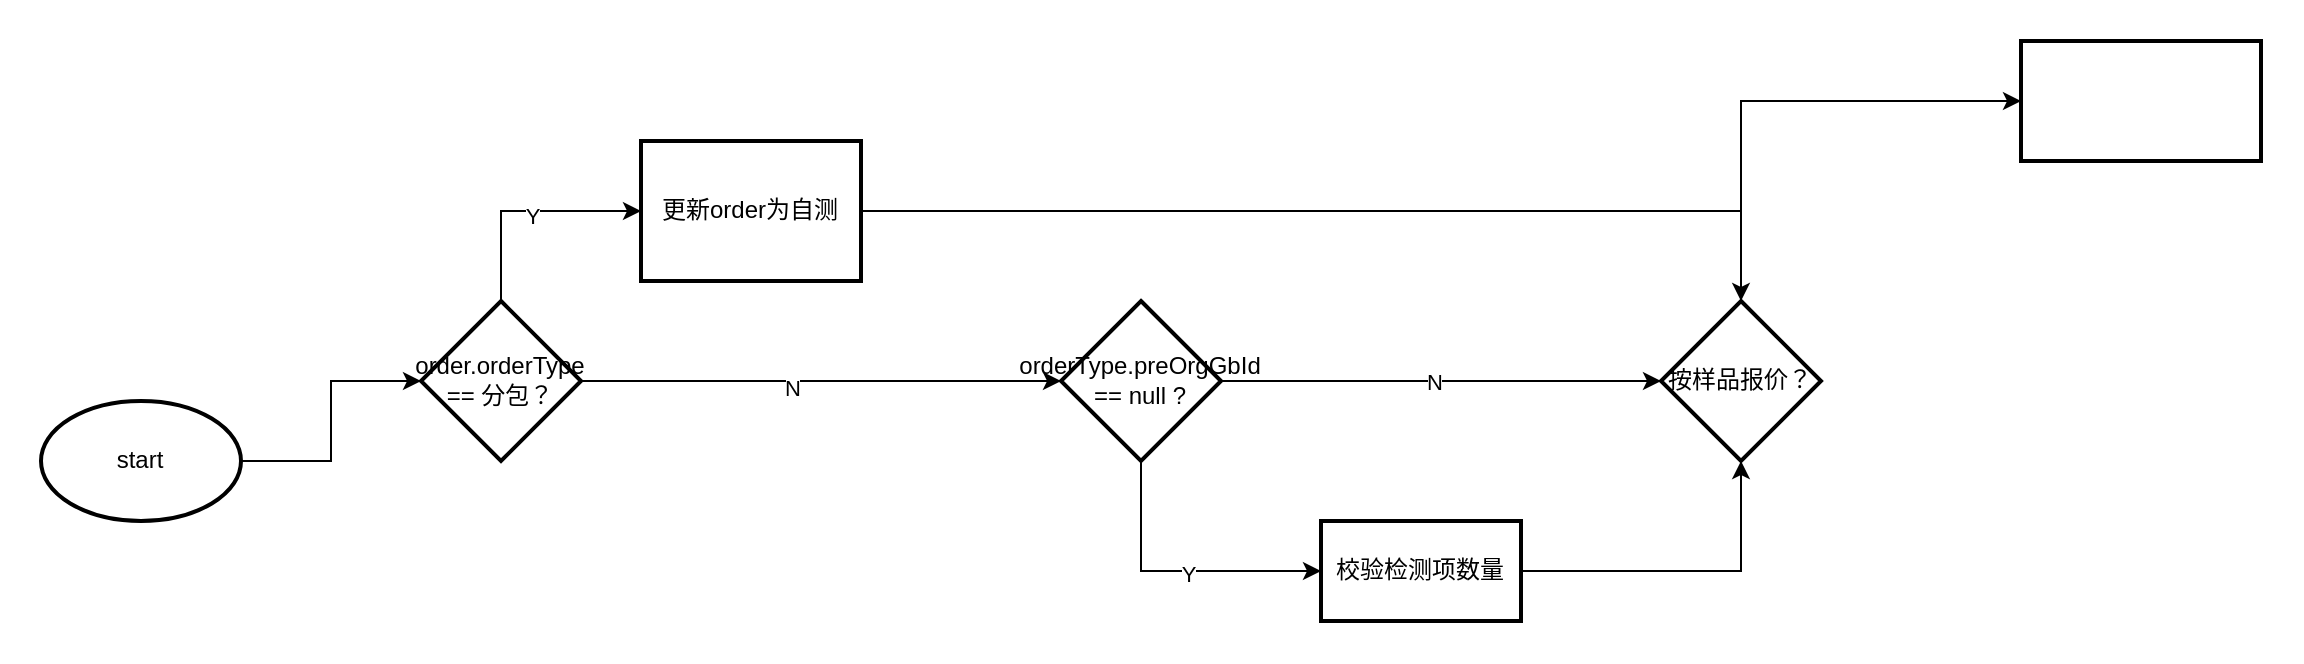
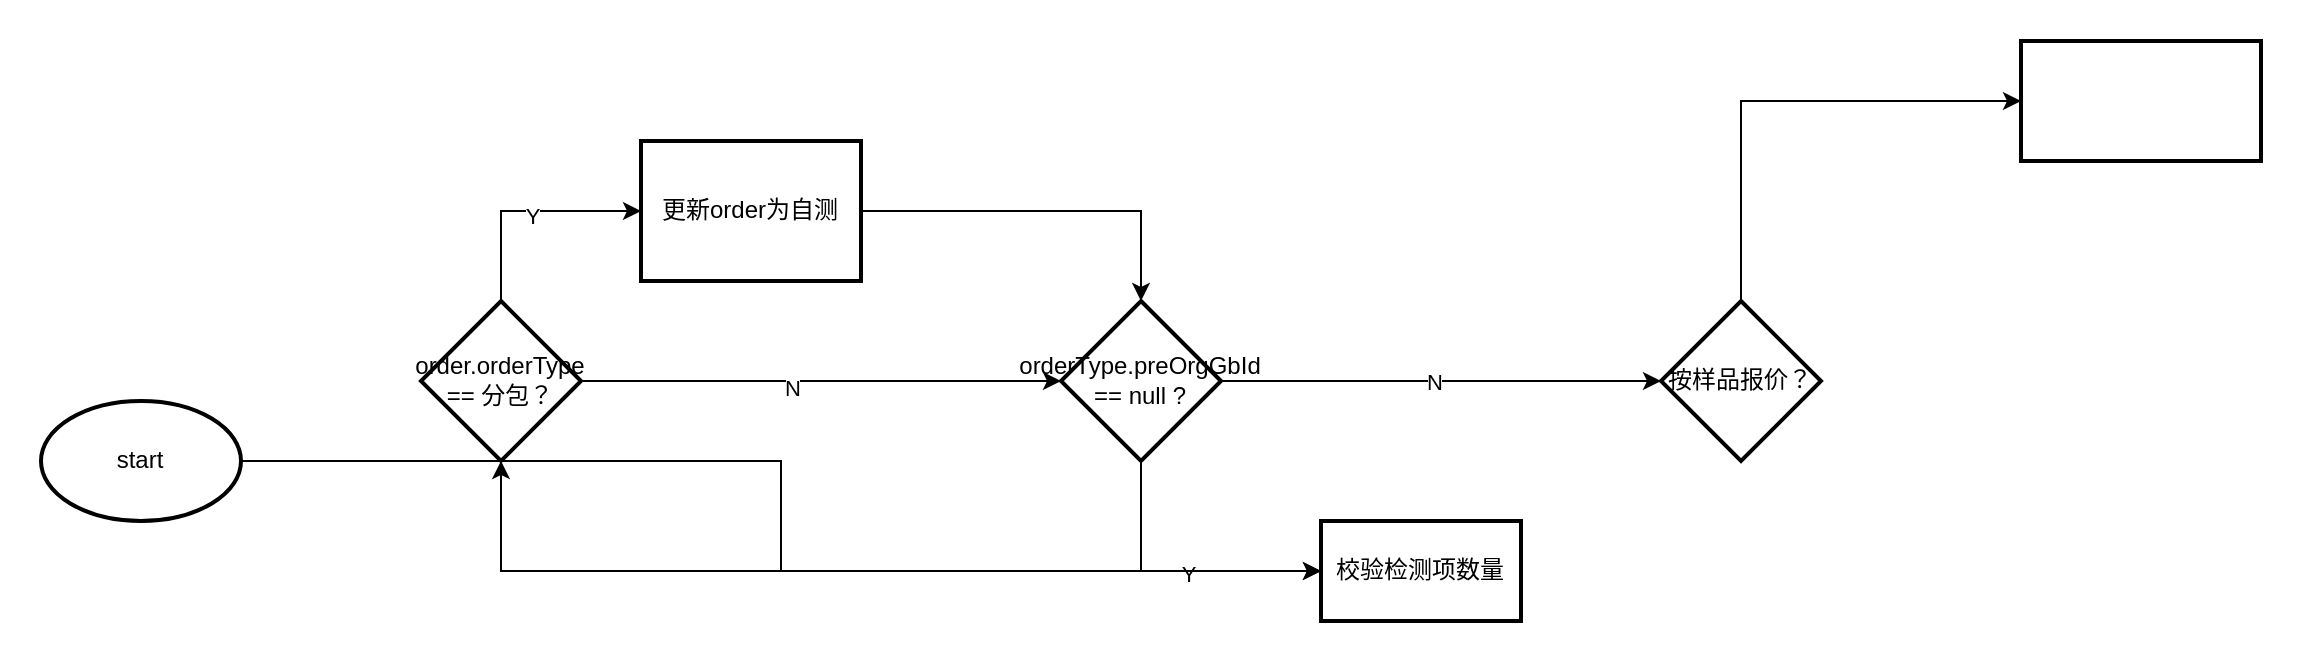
- <mxCell id="9" style="edgeStyle=orthogonalEdgeStyle;rounded=0;orthogonalLoop=1;jettySize=auto;html=1;exitX=1;exitY=0.5;exitDx=0;exitDy=0;" edge="1" parent="1" source="15" target="19"><mxGeometry relative="1" as="geometry"><mxPoint x="460" y="100.034" as="sourcePoint" /></mxGeometry></mxCell>
+ <mxCell id="9" style="edgeStyle=orthogonalEdgeStyle;rounded=0;orthogonalLoop=1;jettySize=auto;html=1;entryX=0.5;entryY=0;entryDx=0;entryDy=0;exitX=1;exitY=0.5;exitDx=0;exitDy=0;" edge="1" parent="1" source="15" target="14"><mxGeometry relative="1" as="geometry"><mxPoint x="460" y="100.034" as="sourcePoint" /></mxGeometry></mxCell>
- <mxCell id="2" value="" style="edgeStyle=orthogonalEdgeStyle;rounded=0;orthogonalLoop=1;jettySize=auto;html=1;" edge="1" parent="1" source="3" target="8"><mxGeometry relative="1" as="geometry" /></mxCell>
+ <mxCell id="2" value="" style="edgeStyle=orthogonalEdgeStyle;rounded=0;orthogonalLoop=1;jettySize=auto;html=1;" edge="1" parent="1" source="3" target="17"><mxGeometry relative="1" as="geometry" /></mxCell>
- <mxCell id="16" style="edgeStyle=orthogonalEdgeStyle;orthogonalLoop=1;jettySize=auto;html=1;entryX=0.5;entryY=1;entryDx=0;entryDy=0;rounded=0;curved=0;" edge="1" parent="1" source="17" target="19"><mxGeometry relative="1" as="geometry" /></mxCell>
+ <mxCell id="16" style="edgeStyle=orthogonalEdgeStyle;orthogonalLoop=1;jettySize=auto;html=1;rounded=0;curved=0;" edge="1" parent="1" source="17" target="8"><mxGeometry relative="1" as="geometry" /></mxCell>
